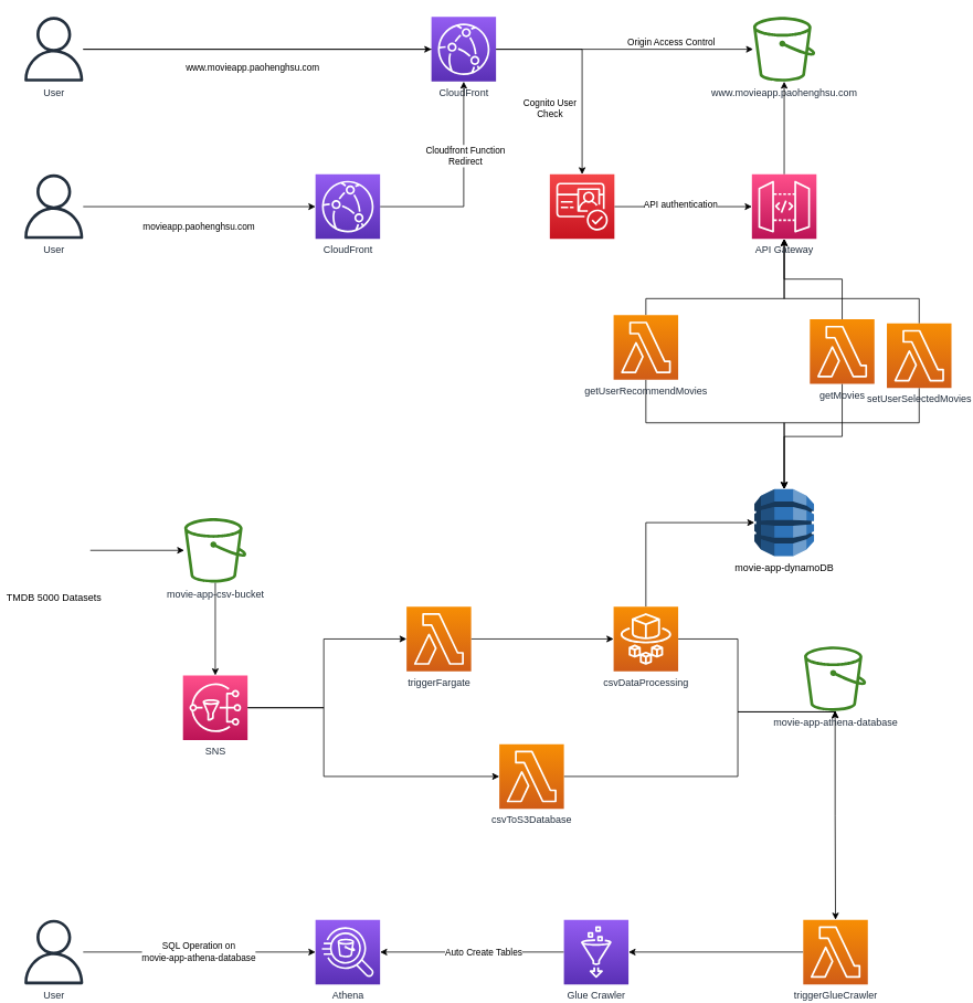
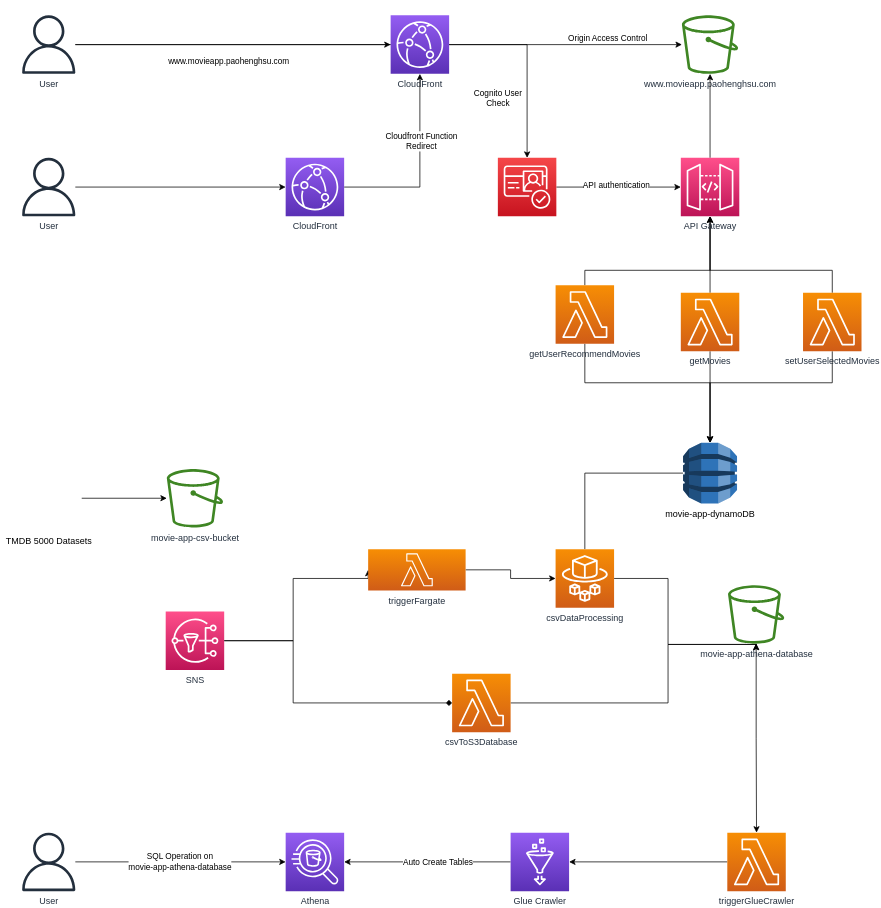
- <mxCell id="51" value="&lt;span style=&quot;color: rgb(0, 0, 0); font-family: Helvetica; font-size: 11px; font-style: normal; font-variant-ligatures: normal; font-variant-caps: normal; font-weight: 400; letter-spacing: normal; orphans: 2; text-align: center; text-indent: 0px; text-transform: none; widows: 2; word-spacing: 0px; -webkit-text-stroke-width: 0px; background-color: rgb(255, 255, 255); text-decoration-thickness: initial; text-decoration-style: initial; text-decoration-color: initial; float: none; display: inline !important;&quot;&gt;movieapp.paohenghsu.com&lt;/span&gt;" style="text;whiteSpace=wrap;html=1;" vertex="1" parent="1"><mxGeometry x="170" y="260" width="190" height="40" as="geometry" /></mxCell>
- <mxCell id="25" value="getMovies" style="sketch=0;points=[[0,0,0],[0.25,0,0],[0.5,0,0],[0.75,0,0],[1,0,0],[0,1,0],[0.25,1,0],[0.5,1,0],[0.75,1,0],[1,1,0],[0,0.25,0],[0,0.5,0],[0,0.75,0],[1,0.25,0],[1,0.5,0],[1,0.75,0]];outlineConnect=0;fontColor=#232F3E;gradientColor=#F78E04;gradientDirection=north;fillColor=#D05C17;strokeColor=#ffffff;dashed=0;verticalLabelPosition=bottom;verticalAlign=top;align=center;html=1;fontSize=12;fontStyle=0;aspect=fixed;shape=mxgraph.aws4.resourceIcon;resIcon=mxgraph.aws4.lambda;" parent="1" vertex="1"><mxGeometry x="977" y="385" width="78" height="78" as="geometry" /></mxCell>
+ <mxCell id="25" value="getMovies" style="sketch=0;points=[[0,0,0],[0.25,0,0],[0.5,0,0],[0.75,0,0],[1,0,0],[0,1,0],[0.25,1,0],[0.5,1,0],[0.75,1,0],[1,1,0],[0,0.25,0],[0,0.5,0],[0,0.75,0],[1,0.25,0],[1,0.5,0],[1,0.75,0]];outlineConnect=0;fontColor=#232F3E;gradientColor=#F78E04;gradientDirection=north;fillColor=#D05C17;strokeColor=#ffffff;dashed=0;verticalLabelPosition=bottom;verticalAlign=top;align=center;html=1;fontSize=12;fontStyle=0;aspect=fixed;shape=mxgraph.aws4.resourceIcon;resIcon=mxgraph.aws4.lambda;" parent="1" vertex="1"><mxGeometry x="907" y="390" width="78" height="78" as="geometry" /></mxCell>
- <mxCell id="11" style="edgeStyle=orthogonalEdgeStyle;rounded=0;orthogonalLoop=1;jettySize=auto;html=1;entryX=0;entryY=0.5;entryDx=0;entryDy=0;entryPerimeter=0;" parent="1" source="13" target="22" edge="1"><mxGeometry relative="1" as="geometry"><Array as="points"><mxPoint x="779" y="630" /></Array></mxGeometry></mxCell>
+ <mxCell id="11" style="edgeStyle=orthogonalEdgeStyle;rounded=0;orthogonalLoop=1;jettySize=auto;html=1;entryX=0;entryY=0.5;entryDx=0;entryDy=0;entryPerimeter=0;endArrow=none;" parent="1" source="13" target="22" edge="1"><mxGeometry relative="1" as="geometry"><Array as="points"><mxPoint x="779" y="630" /></Array></mxGeometry></mxCell>
- <mxCell id="10" value="triggerFargate" style="sketch=0;points=[[0,0,0],[0.25,0,0],[0.5,0,0],[0.75,0,0],[1,0,0],[0,1,0],[0.25,1,0],[0.5,1,0],[0.75,1,0],[1,1,0],[0,0.25,0],[0,0.5,0],[0,0.75,0],[1,0.25,0],[1,0.5,0],[1,0.75,0]];outlineConnect=0;fontColor=#232F3E;gradientColor=#F78E04;gradientDirection=north;fillColor=#D05C17;strokeColor=#ffffff;dashed=0;verticalLabelPosition=bottom;verticalAlign=top;align=center;html=1;fontSize=12;fontStyle=0;aspect=fixed;shape=mxgraph.aws4.resourceIcon;resIcon=mxgraph.aws4.lambda;" parent="1" vertex="1"><mxGeometry x="490" y="732" width="78" height="78" as="geometry" /></mxCell>
+ <mxCell id="10" value="triggerFargate" style="sketch=0;points=[[0,0,0],[0.25,0,0],[0.5,0,0],[0.75,0,0],[1,0,0],[0,1,0],[0.25,1,0],[0.5,1,0],[0.75,1,0],[1,1,0],[0,0.25,0],[0,0.5,0],[0,0.75,0],[1,0.25,0],[1,0.5,0],[1,0.75,0]];outlineConnect=0;fontColor=#232F3E;gradientColor=#F78E04;gradientDirection=north;fillColor=#D05C17;strokeColor=#ffffff;dashed=0;verticalLabelPosition=bottom;verticalAlign=top;align=center;html=1;fontSize=12;fontStyle=0;aspect=fixed;shape=mxgraph.aws4.resourceIcon;resIcon=mxgraph.aws4.lambda;" parent="1" vertex="1"><mxGeometry x="490" y="732" width="130" height="55" as="geometry" /></mxCell>
- <mxCell id="5" style="edgeStyle=orthogonalEdgeStyle;rounded=0;orthogonalLoop=1;jettySize=auto;html=1;entryX=0.5;entryY=0;entryDx=0;entryDy=0;entryPerimeter=0;" edge="1" parent="1" source="6" target="8"><mxGeometry relative="1" as="geometry" /></mxCell>
- <mxCell id="54" value="" style="edgeStyle=orthogonalEdgeStyle;rounded=0;orthogonalLoop=1;jettySize=auto;html=1;entryX=0;entryY=0.5;entryDx=0;entryDy=0;entryPerimeter=0;" edge="1" parent="1" source="8" target="55"><mxGeometry relative="1" as="geometry"><mxPoint x="298" y="854" as="sourcePoint" /><mxPoint x="667" y="937" as="targetPoint" /><Array as="points"><mxPoint x="390" y="854" /><mxPoint x="390" y="937" /></Array></mxGeometry></mxCell>
+ <mxCell id="54" value="" style="edgeStyle=orthogonalEdgeStyle;rounded=0;orthogonalLoop=1;jettySize=auto;html=1;entryX=0;entryY=0.5;entryDx=0;entryDy=0;entryPerimeter=0;endArrow=diamond;" edge="1" parent="1" source="8" target="55"><mxGeometry relative="1" as="geometry"><mxPoint x="298" y="854" as="sourcePoint" /><mxPoint x="667" y="937" as="targetPoint" /><Array as="points"><mxPoint x="390" y="854" /><mxPoint x="390" y="937" /></Array></mxGeometry></mxCell>
